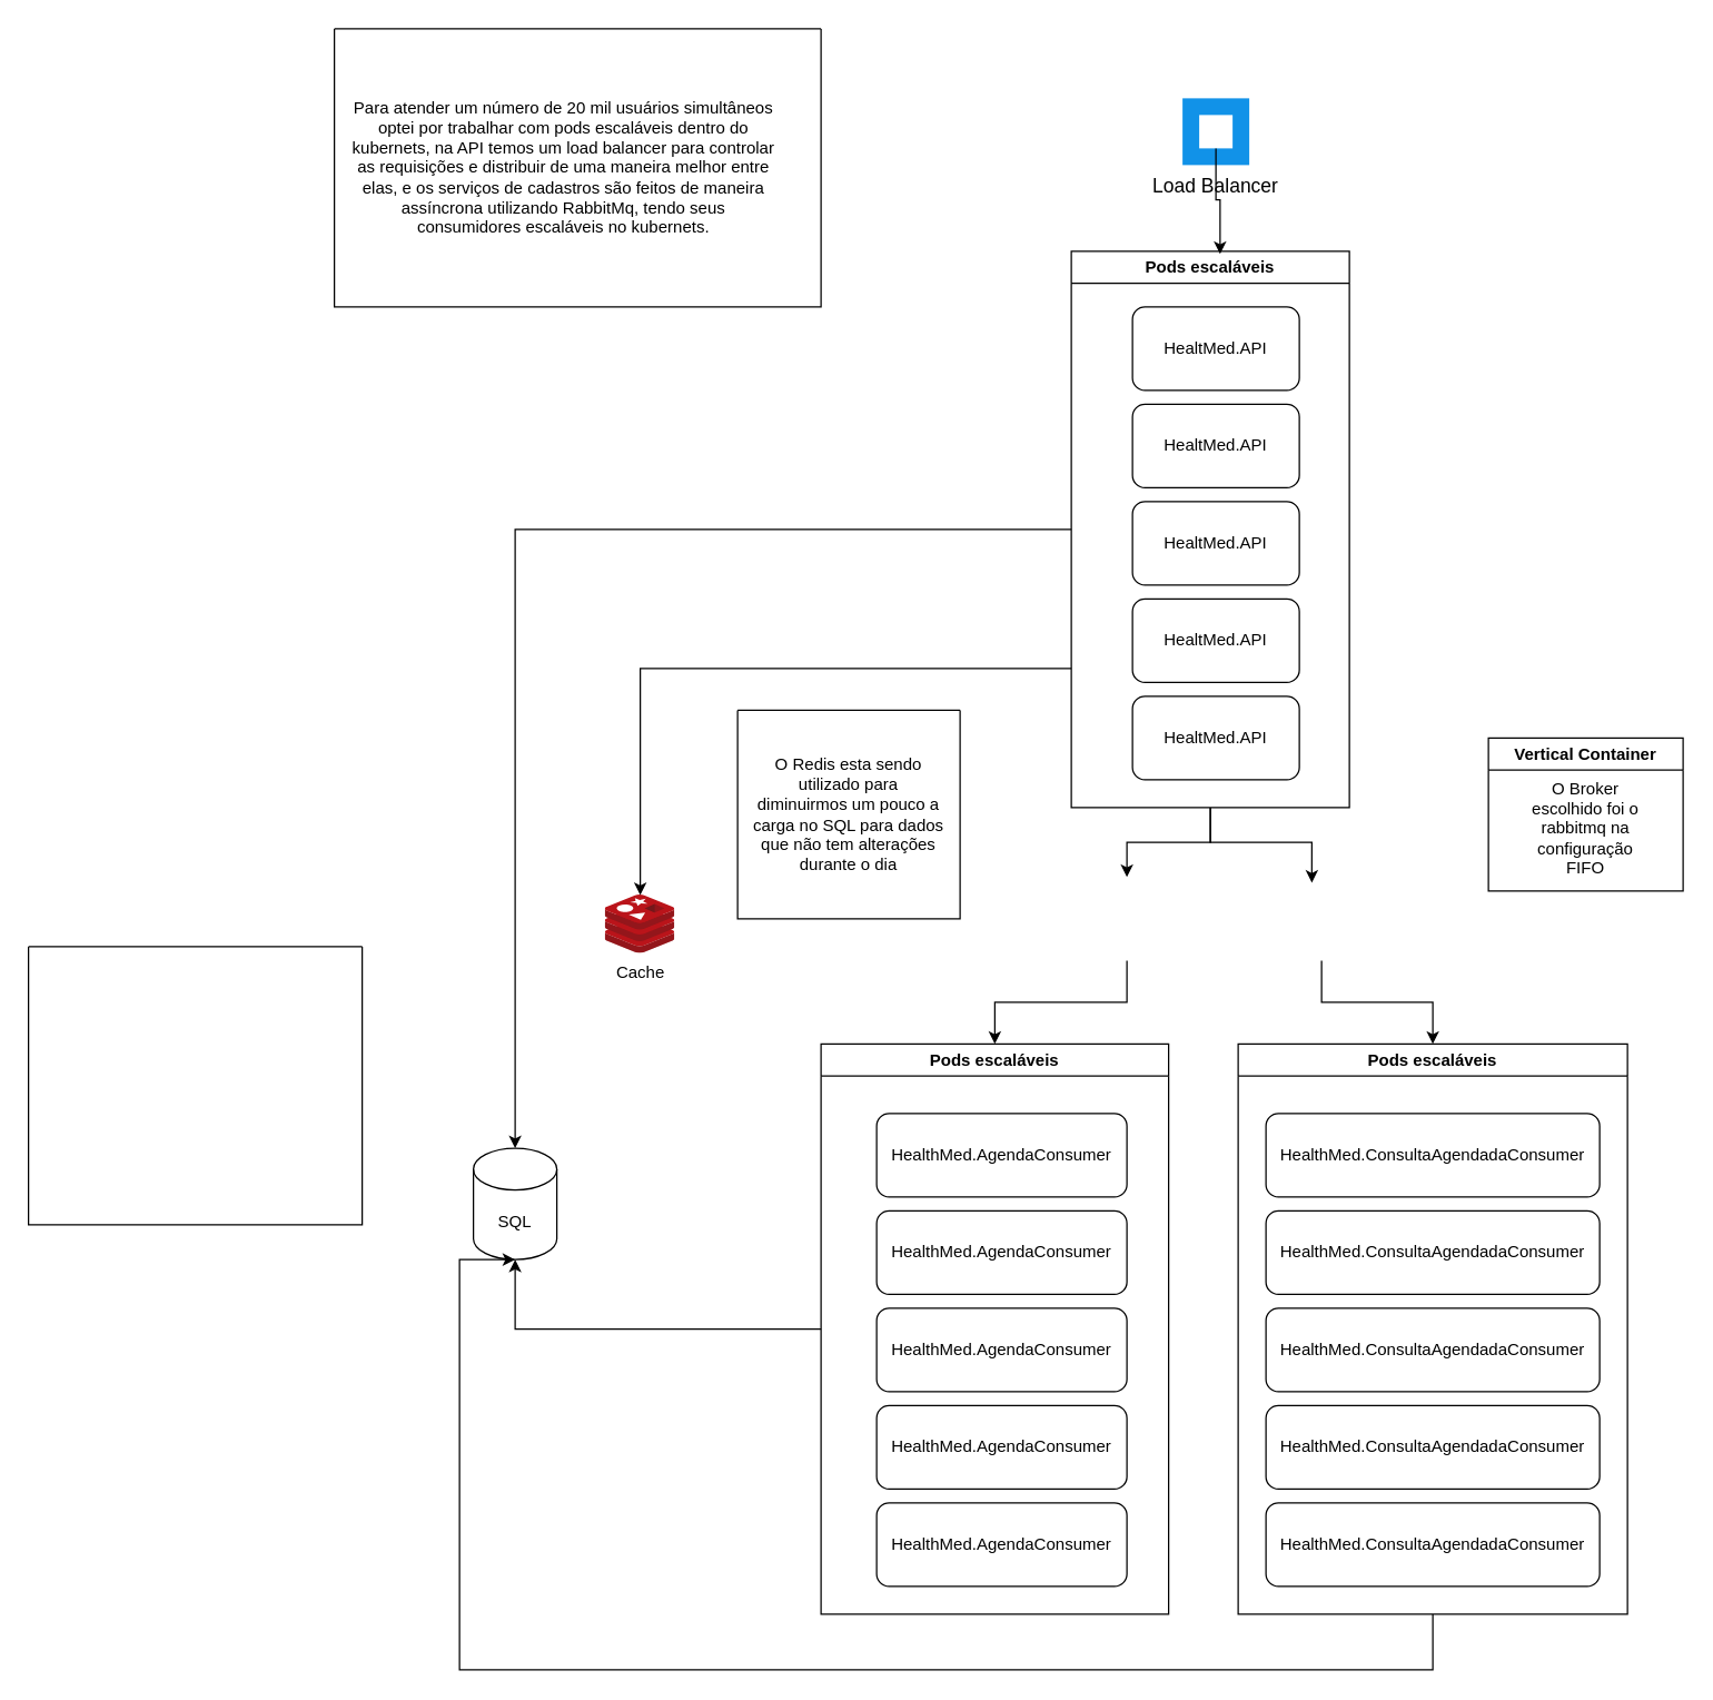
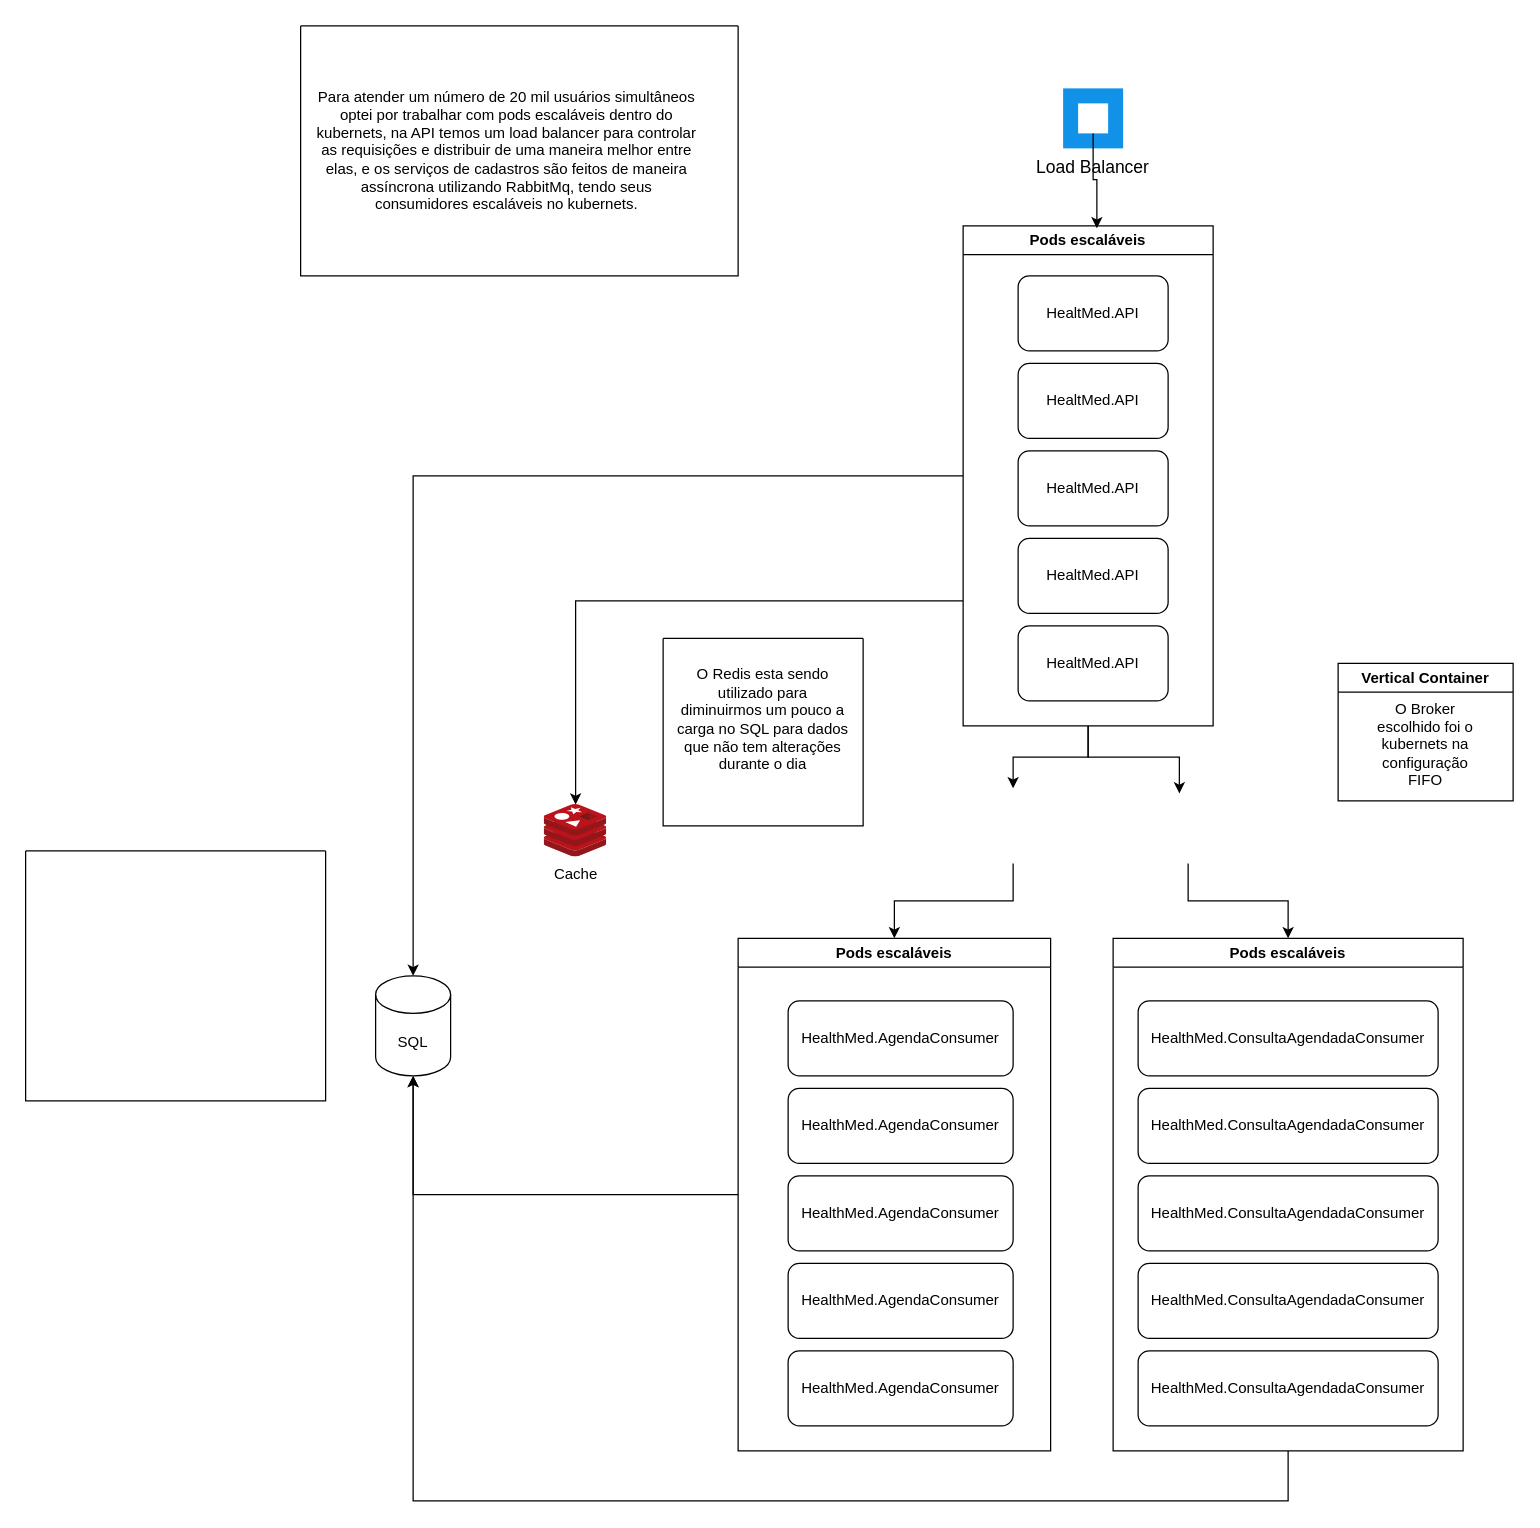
- <mxCell id="38" value="O Redis esta sendo utilizado para diminuirmos um pouco a carga no SQL para dados que não tem alterações durante o dia" style="text;html=1;align=center;verticalAlign=middle;whiteSpace=wrap;rounded=0;" vertex="1" parent="1"><mxGeometry x="540" y="530" width="140" height="110" as="geometry" /></mxCell>
+ <mxCell id="38" value="O Redis esta sendo utilizado para diminuirmos um pouco a carga no SQL para dados que não tem alterações durante o dia" style="text;html=1;align=center;verticalAlign=middle;whiteSpace=wrap;rounded=0;" vertex="1" parent="1"><mxGeometry x="540" y="520" width="140" height="110" as="geometry" /></mxCell>
- <mxCell id="40" value="O Broker escolhido foi o rabbitmq na configuração FIFO" style="text;html=1;align=center;verticalAlign=middle;whiteSpace=wrap;rounded=0;" vertex="1" parent="1"><mxGeometry x="1090" y="550" width="100" height="90" as="geometry" /></mxCell>
+ <mxCell id="40" value="O Broker escolhido foi o kubernets na configuração FIFO" style="text;html=1;align=center;verticalAlign=middle;whiteSpace=wrap;rounded=0;" vertex="1" parent="1"><mxGeometry x="1090" y="550" width="100" height="90" as="geometry" /></mxCell>
- <mxCell id="19" value="SQL" style="shape=cylinder3;whiteSpace=wrap;html=1;boundedLbl=1;backgroundOutline=1;size=15;" vertex="1" parent="1"><mxGeometry x="340" y="825" width="60" height="80" as="geometry" /></mxCell>
+ <mxCell id="19" value="SQL" style="shape=cylinder3;whiteSpace=wrap;html=1;boundedLbl=1;backgroundOutline=1;size=15;" vertex="1" parent="1"><mxGeometry x="300" y="780" width="60" height="80" as="geometry" /></mxCell>
